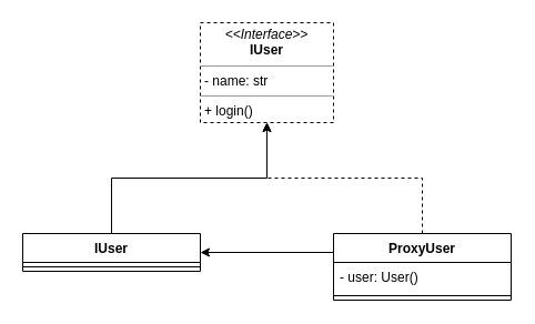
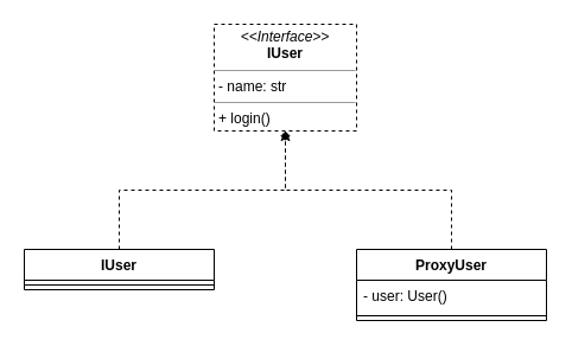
- <mxCell id="7" style="edgeStyle=orthogonalEdgeStyle;rounded=0;orthogonalLoop=1;jettySize=auto;html=1;exitX=0.5;exitY=0;exitDx=0;exitDy=0;entryX=0.5;entryY=1;entryDx=0;entryDy=0;dashed=0;" edge="1" parent="1" source="8" target="2"><mxGeometry relative="1" as="geometry" /></mxCell>
+ <mxCell id="7" style="edgeStyle=orthogonalEdgeStyle;rounded=0;orthogonalLoop=1;jettySize=auto;html=1;exitX=0.5;exitY=0;exitDx=0;exitDy=0;entryX=0.5;entryY=1;entryDx=0;entryDy=0;dashed=1;" edge="1" parent="1" source="8" target="2"><mxGeometry relative="1" as="geometry" /></mxCell>
- <mxCell id="3" style="edgeStyle=orthogonalEdgeStyle;rounded=0;orthogonalLoop=1;jettySize=auto;html=1;exitX=0.5;exitY=0;exitDx=0;exitDy=0;entryX=0.5;entryY=1;entryDx=0;entryDy=0;dashed=1;" edge="1" parent="1" source="4" target="2"><mxGeometry relative="1" as="geometry" /></mxCell>
+ <mxCell id="3" style="edgeStyle=orthogonalEdgeStyle;rounded=0;orthogonalLoop=1;jettySize=auto;html=1;exitX=0.5;exitY=0;exitDx=0;exitDy=0;entryX=0.5;entryY=1;entryDx=0;entryDy=0;dashed=1;endArrow=diamond;" edge="1" parent="1" source="4" target="2"><mxGeometry relative="1" as="geometry" /></mxCell>
- <mxCell id="10" style="edgeStyle=orthogonalEdgeStyle;rounded=0;orthogonalLoop=1;jettySize=auto;html=1;exitX=0;exitY=0.5;exitDx=0;exitDy=0;entryX=1;entryY=0.5;entryDx=0;entryDy=0;" edge="1" parent="1" source="5" target="8"><mxGeometry relative="1" as="geometry"><Array as="points"><mxPoint x="300" y="227" /></Array></mxGeometry></mxCell>
